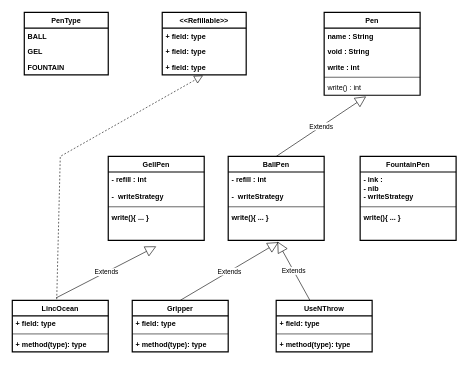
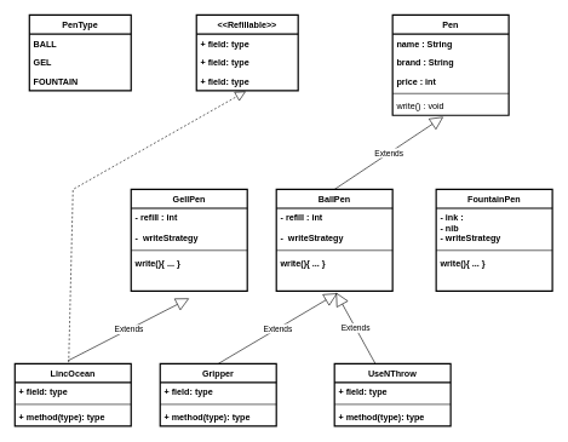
- <mxCell id="4" value="void : String" style="text;align=left;verticalAlign=top;spacingLeft=4;spacingRight=4;overflow=hidden;rotatable=0;points=[[0,0.5],[1,0.5]];portConstraint=eastwest;rounded=0;shadow=0;html=0;fontStyle=1" parent="2" vertex="1"><mxGeometry y="52" width="160" height="26" as="geometry" /></mxCell>
+ <mxCell id="4" value="brand : String" style="text;align=left;verticalAlign=top;spacingLeft=4;spacingRight=4;overflow=hidden;rotatable=0;points=[[0,0.5],[1,0.5]];portConstraint=eastwest;rounded=0;shadow=0;html=0;fontStyle=1" parent="2" vertex="1"><mxGeometry y="52" width="160" height="26" as="geometry" /></mxCell>
- <mxCell id="5" value="write : int" style="text;align=left;verticalAlign=top;spacingLeft=4;spacingRight=4;overflow=hidden;rotatable=0;points=[[0,0.5],[1,0.5]];portConstraint=eastwest;rounded=0;shadow=0;html=0;fontStyle=1" parent="2" vertex="1"><mxGeometry y="78" width="160" height="26" as="geometry" /></mxCell>
+ <mxCell id="5" value="price : int" style="text;align=left;verticalAlign=top;spacingLeft=4;spacingRight=4;overflow=hidden;rotatable=0;points=[[0,0.5],[1,0.5]];portConstraint=eastwest;rounded=0;shadow=0;html=0;fontStyle=1" parent="2" vertex="1"><mxGeometry y="78" width="160" height="26" as="geometry" /></mxCell>
- <mxCell id="7" value="write() : int" style="text;align=left;verticalAlign=top;spacingLeft=4;spacingRight=4;overflow=hidden;rotatable=0;points=[[0,0.5],[1,0.5]];portConstraint=eastwest;" parent="2" vertex="1"><mxGeometry y="112" width="160" height="26" as="geometry" /></mxCell>
+ <mxCell id="7" value="write() : void" style="text;align=left;verticalAlign=top;spacingLeft=4;spacingRight=4;overflow=hidden;rotatable=0;points=[[0,0.5],[1,0.5]];portConstraint=eastwest;" parent="2" vertex="1"><mxGeometry y="112" width="160" height="26" as="geometry" /></mxCell>
